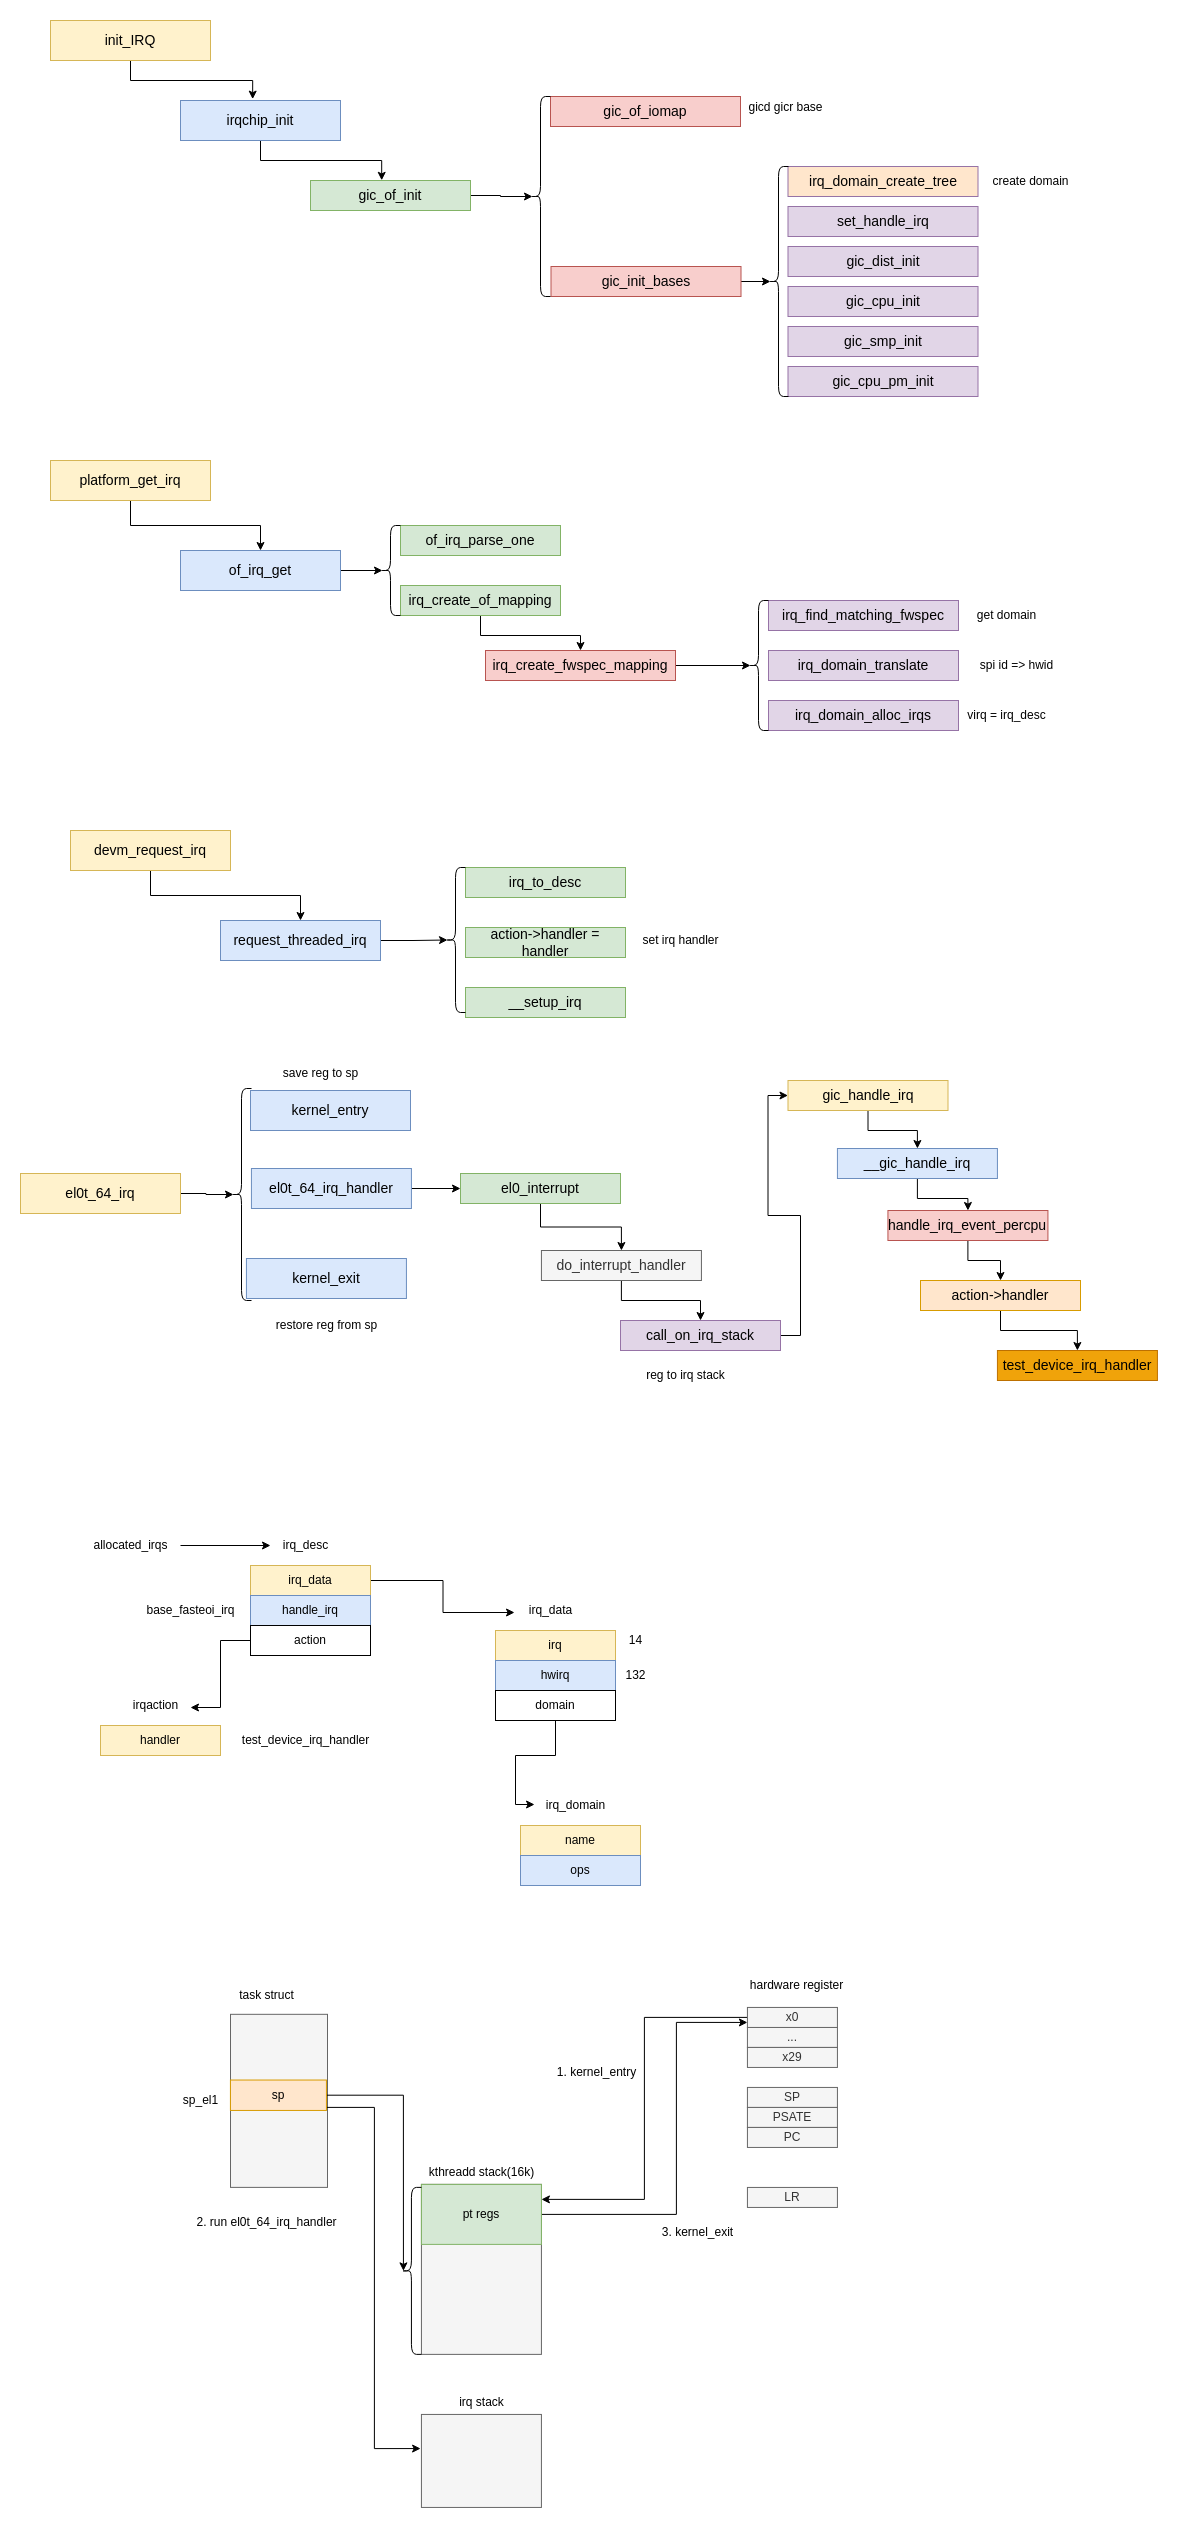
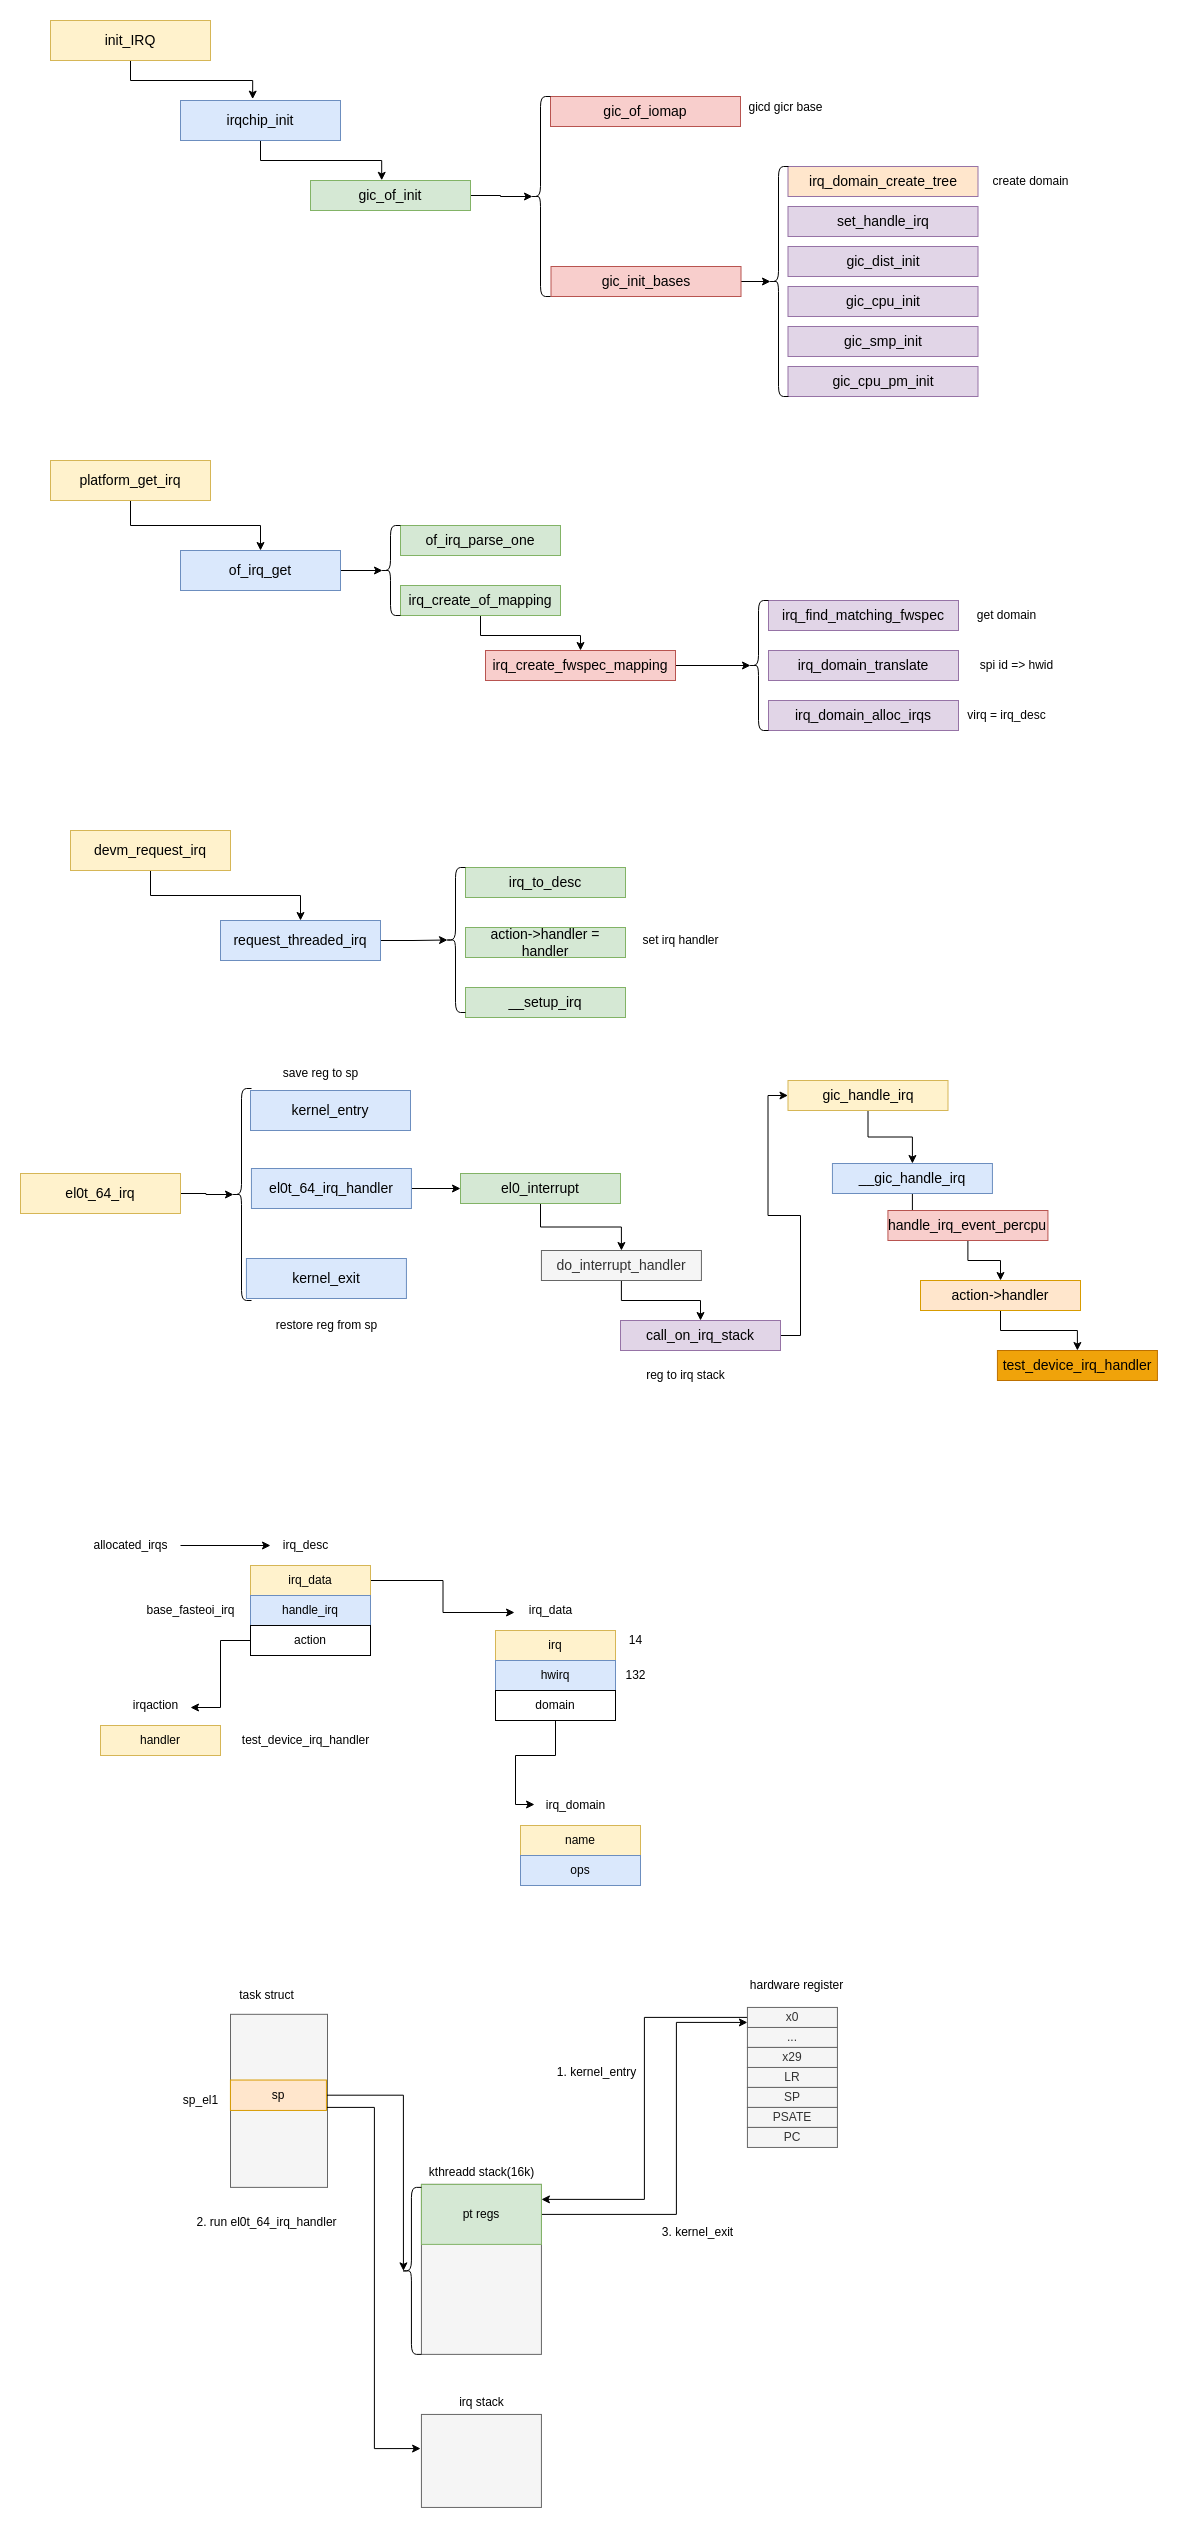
- <mxCell id="111" value="__gic_handle_irq" style="rounded=0;whiteSpace=wrap;html=1;shadow=0;fontStyle=0;fontSize=14;fillColor=#dae8fc;strokeColor=#6c8ebf;" parent="1" vertex="1"><mxGeometry x="836.93" y="1148" width="160" height="30" as="geometry" /></mxCell>
+ <mxCell id="111" value="__gic_handle_irq" style="rounded=0;whiteSpace=wrap;html=1;shadow=0;fontStyle=0;fontSize=14;fillColor=#dae8fc;strokeColor=#6c8ebf;" parent="1" vertex="1"><mxGeometry x="831.93" y="1163" width="160" height="30" as="geometry" /></mxCell>
- <mxCell id="70" value="LR" style="rounded=0;whiteSpace=wrap;html=1;fillColor=#f5f5f5;strokeColor=#666666;fontColor=#333333;" parent="1" vertex="1"><mxGeometry x="746.93" y="2186.94" width="90" height="20" as="geometry" /></mxCell>
+ <mxCell id="70" value="LR" style="rounded=0;whiteSpace=wrap;html=1;fillColor=#f5f5f5;strokeColor=#666666;fontColor=#333333;" parent="1" vertex="1"><mxGeometry x="746.93" y="2066.94" width="90" height="20" as="geometry" /></mxCell>
